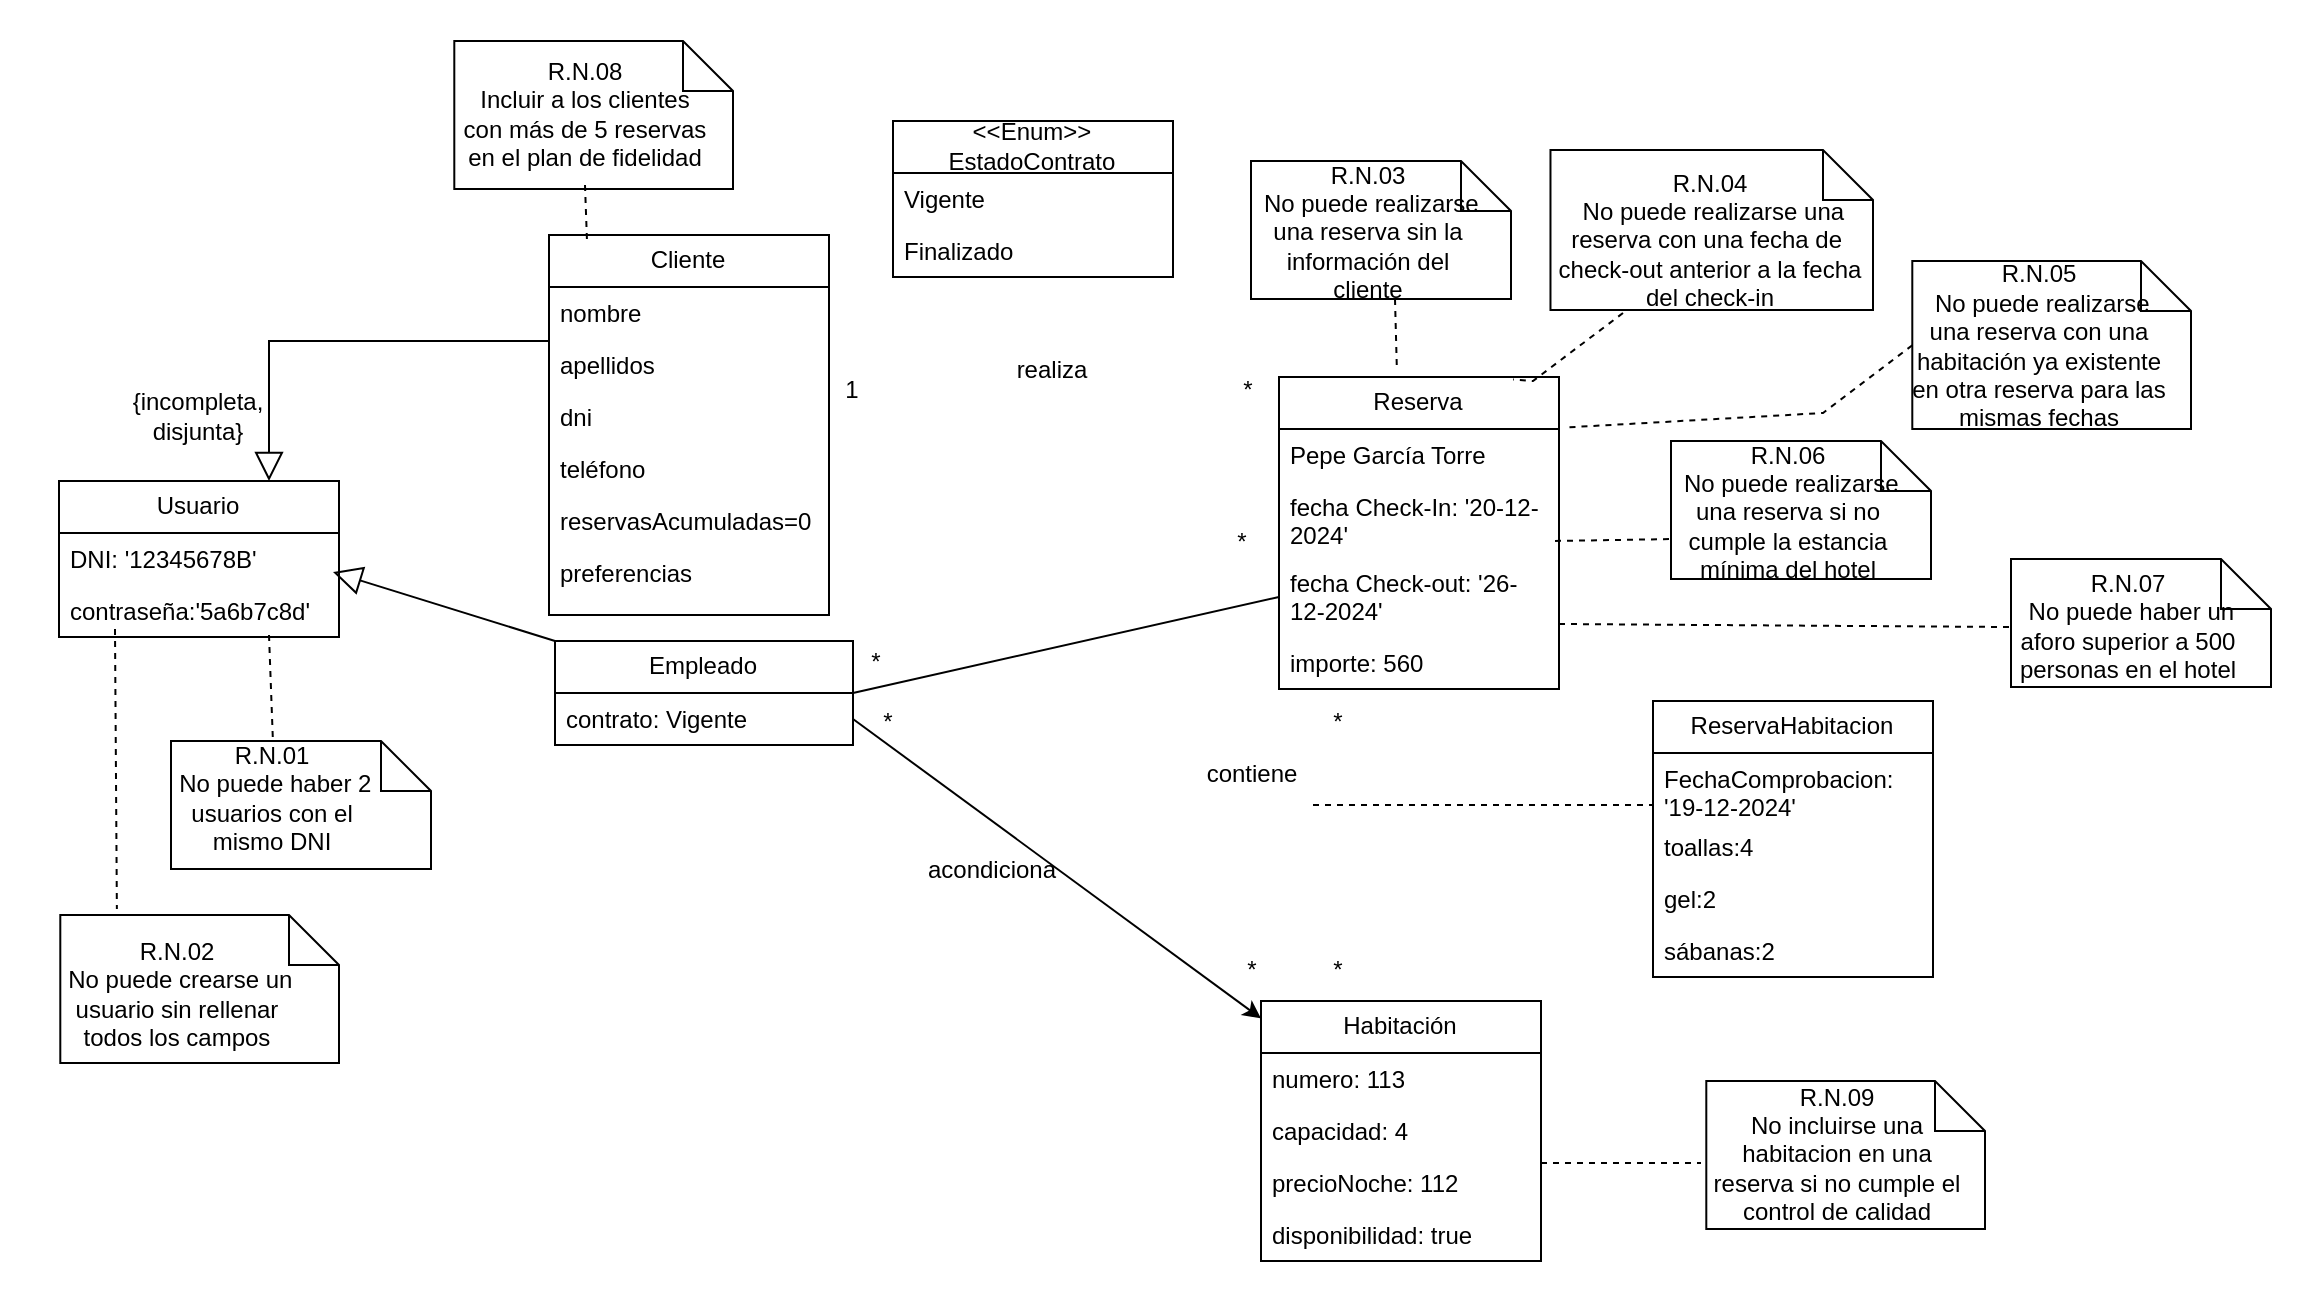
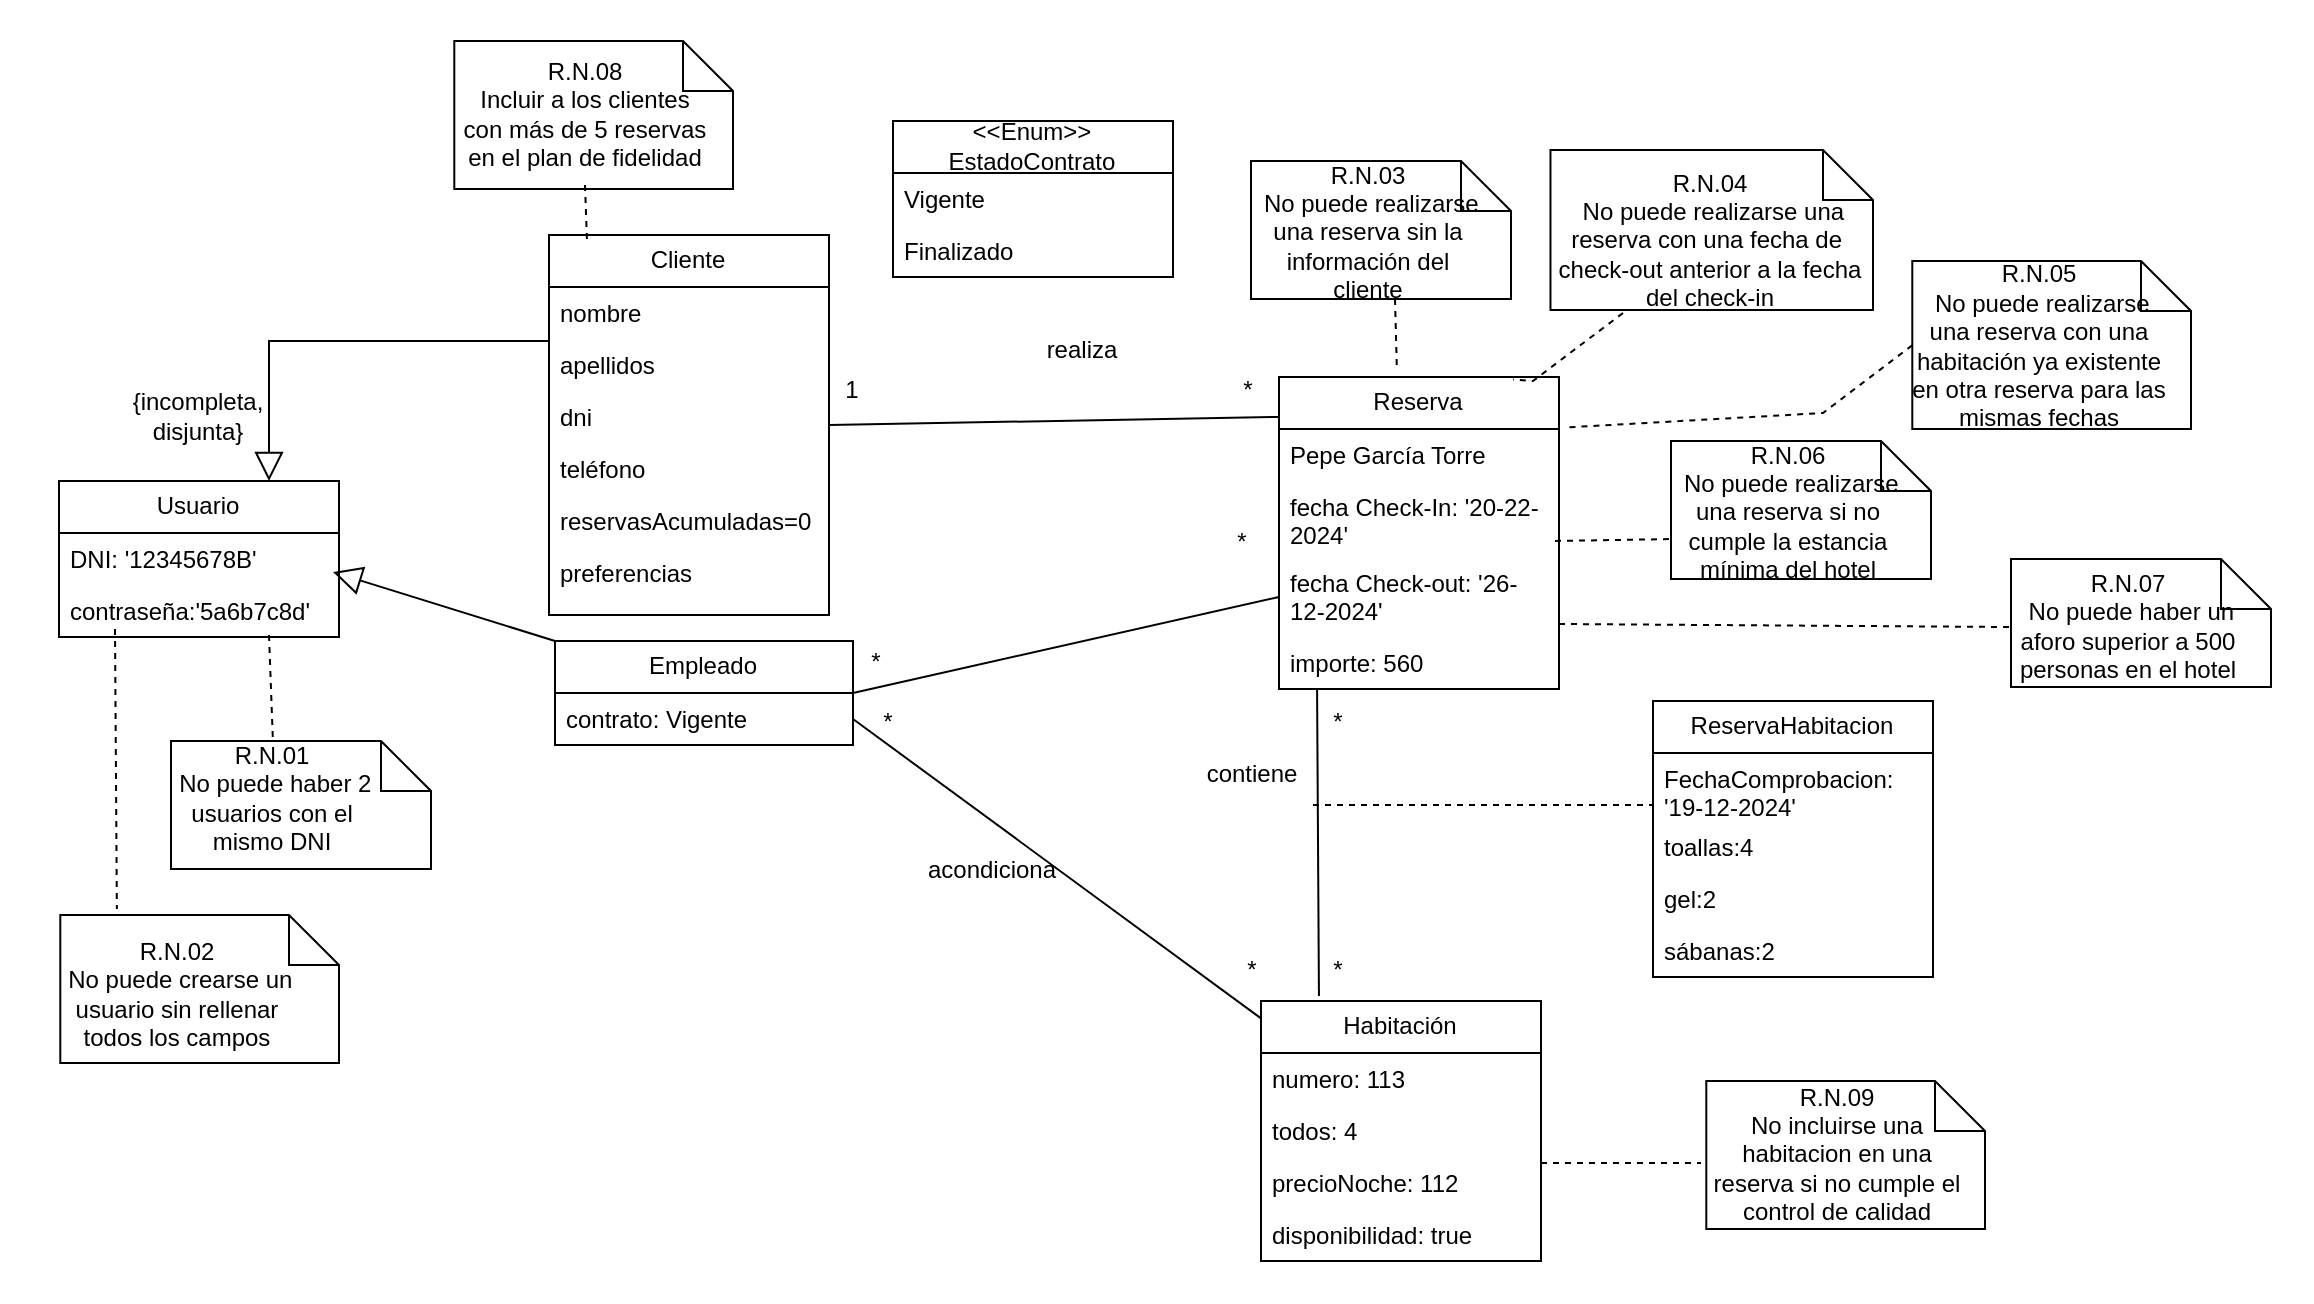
- <mxCell id="28" value="realiza" style="text;html=1;align=center;verticalAlign=middle;whiteSpace=wrap;rounded=0;" parent="1" vertex="1"><mxGeometry x="496" y="170" width="60" height="30" as="geometry" /></mxCell>
+ <mxCell id="28" value="realiza" style="text;html=1;align=center;verticalAlign=middle;whiteSpace=wrap;rounded=0;" parent="1" vertex="1"><mxGeometry x="511" y="160" width="60" height="30" as="geometry" /></mxCell>
+ <mxCell id="27" value="" style="endArrow=none;html=1;rounded=0;exitX=1;exitY=0.5;exitDx=0;exitDy=0;entryX=0;entryY=0.128;entryDx=0;entryDy=0;entryPerimeter=0;" parent="1" source="5" target="17" edge="1"><mxGeometry relative="1" as="geometry"><mxPoint x="496" y="262" as="sourcePoint" /><mxPoint x="646" y="210" as="targetPoint" /><Array as="points" /></mxGeometry></mxCell>
- <mxCell id="19" value="&lt;div&gt;fecha Check-In: '20-12-2024'&lt;/div&gt;" style="text;strokeColor=none;fillColor=none;align=left;verticalAlign=top;spacingLeft=4;spacingRight=4;overflow=hidden;rotatable=0;points=[[0,0.5],[1,0.5]];portConstraint=eastwest;whiteSpace=wrap;html=1;" parent="17" vertex="1"><mxGeometry y="52" width="140" height="38" as="geometry" /></mxCell>
+ <mxCell id="19" value="&lt;div&gt;fecha Check-In: '20-22-2024'&lt;/div&gt;" style="text;strokeColor=none;fillColor=none;align=left;verticalAlign=top;spacingLeft=4;spacingRight=4;overflow=hidden;rotatable=0;points=[[0,0.5],[1,0.5]];portConstraint=eastwest;whiteSpace=wrap;html=1;" parent="17" vertex="1"><mxGeometry y="52" width="140" height="38" as="geometry" /></mxCell>
+ <mxCell id="29" value="" style="endArrow=none;html=1;rounded=0;entryX=0.207;entryY=-0.019;entryDx=0;entryDy=0;entryPerimeter=0;exitX=0.136;exitY=1;exitDx=0;exitDy=0;exitPerimeter=0;" parent="1" source="21" target="22" edge="1"><mxGeometry relative="1" as="geometry"><mxPoint x="734" y="360" as="sourcePoint" /><mxPoint x="735.5" y="387" as="targetPoint" /><Array as="points" /></mxGeometry></mxCell>
- <mxCell id="35" value="" style="endArrow=classic;html=1;rounded=0;exitX=1;exitY=0.5;exitDx=0;exitDy=0;entryX=0;entryY=0.067;entryDx=0;entryDy=0;entryPerimeter=0;" parent="1" source="14" target="22" edge="1"><mxGeometry relative="1" as="geometry"><mxPoint x="436" y="336" as="sourcePoint" /><mxPoint x="495" y="390" as="targetPoint" /><Array as="points" /></mxGeometry></mxCell>
+ <mxCell id="35" value="" style="endArrow=none;html=1;rounded=0;exitX=1;exitY=0.5;exitDx=0;exitDy=0;entryX=0;entryY=0.067;entryDx=0;entryDy=0;entryPerimeter=0;" parent="1" source="14" target="22" edge="1"><mxGeometry relative="1" as="geometry"><mxPoint x="436" y="336" as="sourcePoint" /><mxPoint x="495" y="390" as="targetPoint" /><Array as="points" /></mxGeometry></mxCell>
- <mxCell id="24" value="capacidad: 4" style="text;strokeColor=none;fillColor=none;align=left;verticalAlign=top;spacingLeft=4;spacingRight=4;overflow=hidden;rotatable=0;points=[[0,0.5],[1,0.5]];portConstraint=eastwest;whiteSpace=wrap;html=1;" parent="22" vertex="1"><mxGeometry y="52" width="140" height="26" as="geometry" /></mxCell>
+ <mxCell id="24" value="todos: 4" style="text;strokeColor=none;fillColor=none;align=left;verticalAlign=top;spacingLeft=4;spacingRight=4;overflow=hidden;rotatable=0;points=[[0,0.5],[1,0.5]];portConstraint=eastwest;whiteSpace=wrap;html=1;" parent="22" vertex="1"><mxGeometry y="52" width="140" height="26" as="geometry" /></mxCell>
